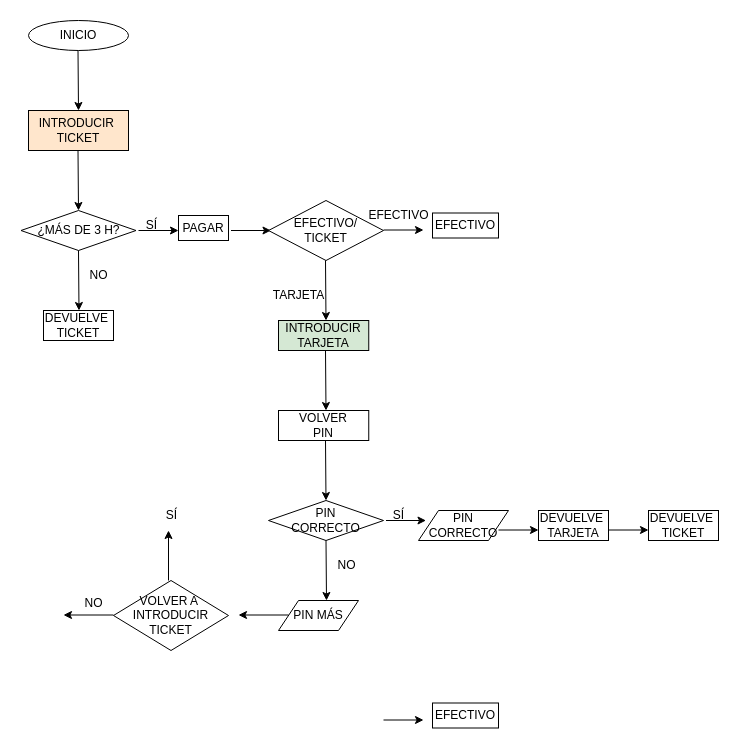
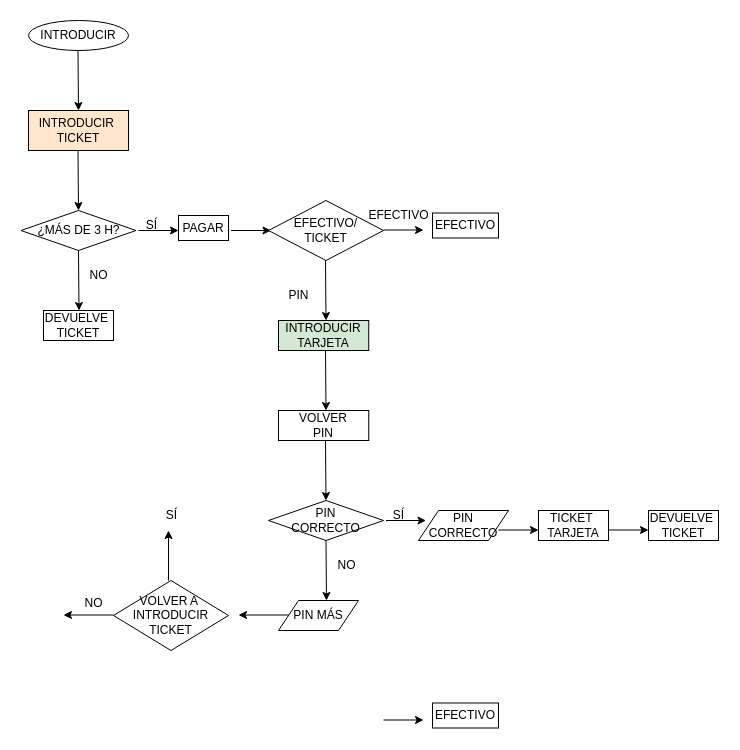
- <mxCell id="2" value="INICIO" style="ellipse;whiteSpace=wrap;html=1;" vertex="1" parent="1"><mxGeometry x="28" y="20" width="100" height="30" as="geometry" /></mxCell>
+ <mxCell id="2" value="INTRODUCIR" style="ellipse;whiteSpace=wrap;html=1;" vertex="1" parent="1"><mxGeometry x="28" y="20" width="100" height="30" as="geometry" /></mxCell>
- <mxCell id="18" value="TARJETA" style="text;html=1;align=center;verticalAlign=middle;resizable=0;points=[];autosize=1;strokeColor=none;fillColor=none;" vertex="1" parent="1"><mxGeometry x="258" y="280" width="80" height="30" as="geometry" /></mxCell>
+ <mxCell id="18" value="PIN" style="text;html=1;align=center;verticalAlign=middle;resizable=0;points=[];autosize=1;strokeColor=none;fillColor=none;" vertex="1" parent="1"><mxGeometry x="258" y="280" width="80" height="30" as="geometry" /></mxCell>
- <mxCell id="29" value="DEVUELVE&amp;nbsp;&lt;div&gt;TARJETA&lt;/div&gt;" style="rounded=0;whiteSpace=wrap;html=1;" vertex="1" parent="1"><mxGeometry x="538" y="510" width="70" height="30" as="geometry" /></mxCell>
+ <mxCell id="29" value="TICKET&amp;nbsp;&lt;div&gt;TARJETA&lt;/div&gt;" style="rounded=0;whiteSpace=wrap;html=1;" vertex="1" parent="1"><mxGeometry x="538" y="510" width="70" height="30" as="geometry" /></mxCell>
